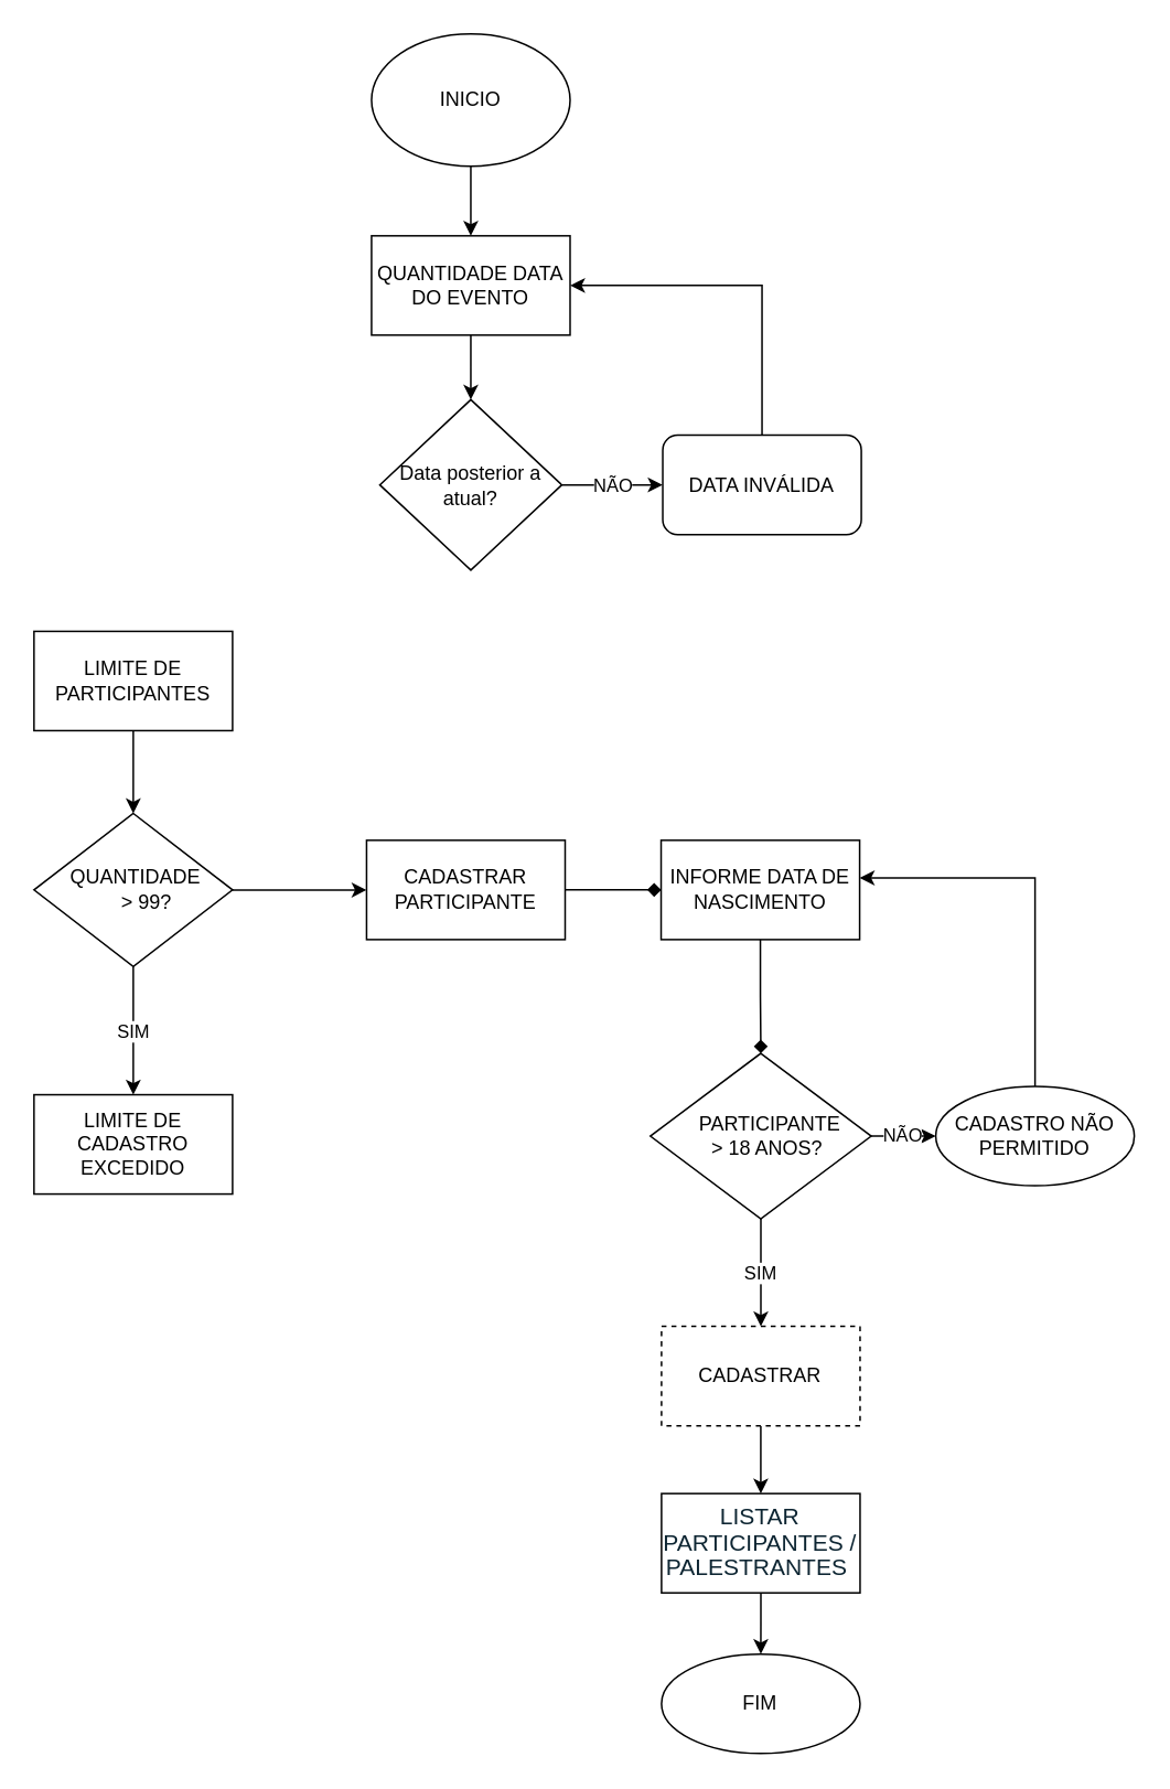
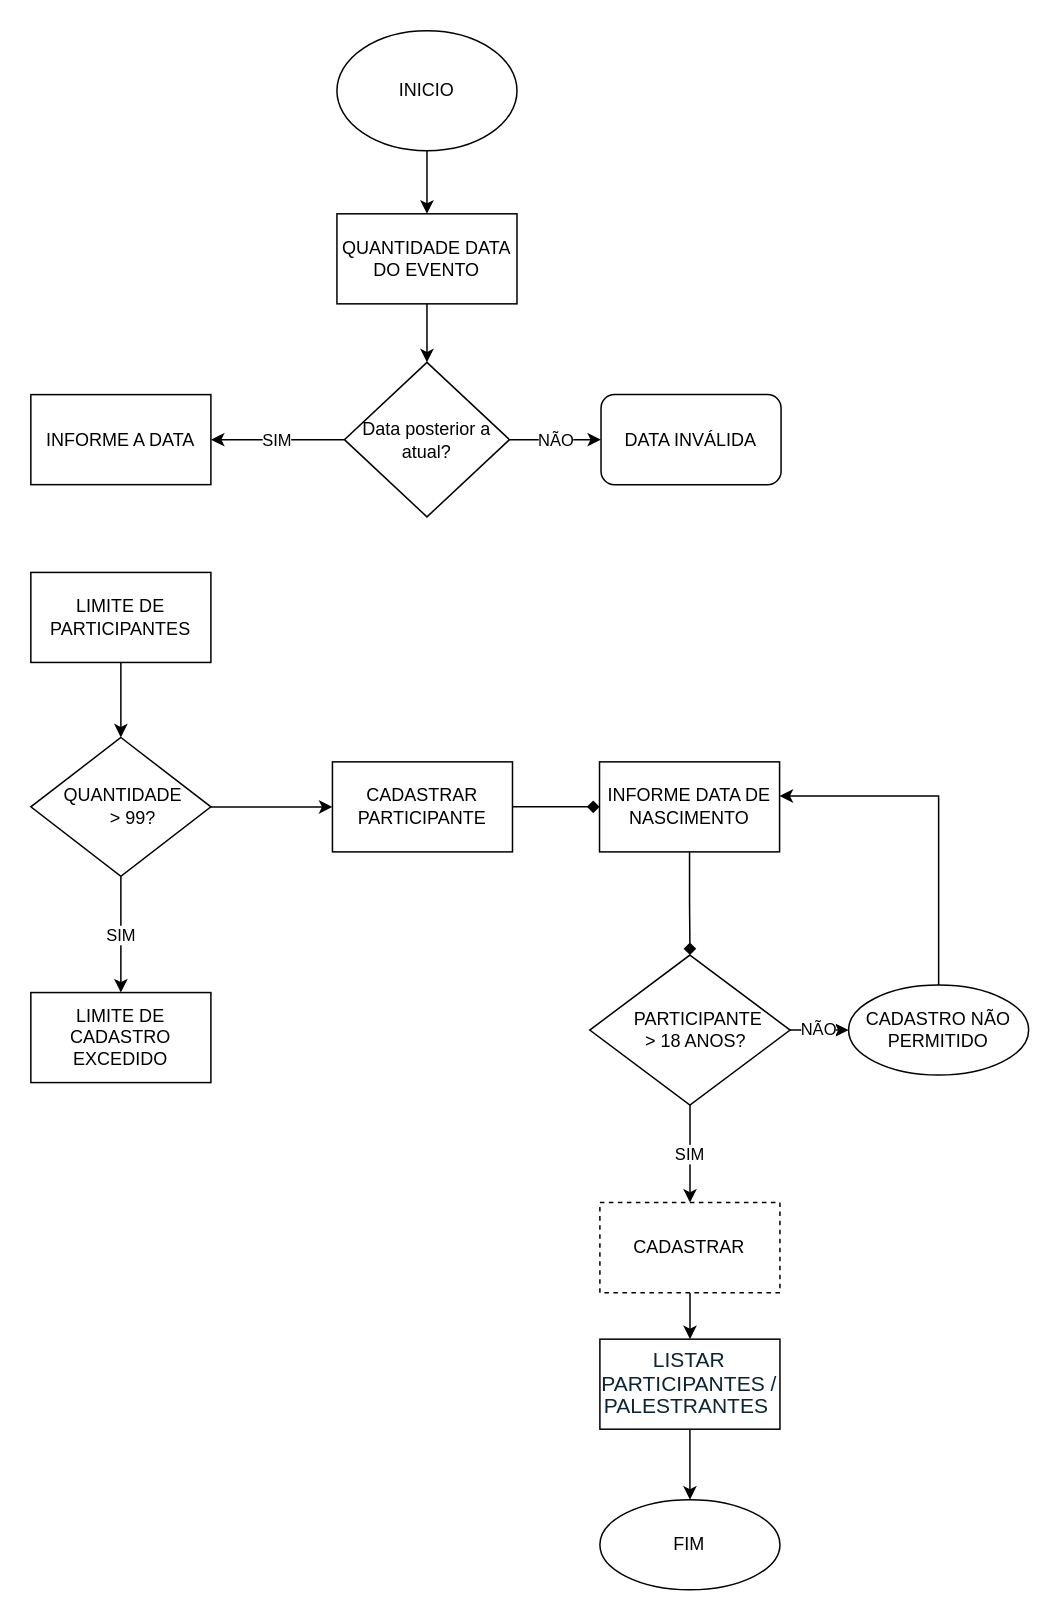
- <mxCell id="10" value="" style="edgeStyle=orthogonalEdgeStyle;rounded=0;orthogonalLoop=1;jettySize=auto;html=1;entryX=1;entryY=0.5;entryDx=0;entryDy=0;" edge="1" parent="1" source="11" target="5"><mxGeometry relative="1" as="geometry"><mxPoint x="460" y="171" as="targetPoint" /><Array as="points"><mxPoint x="460" y="172" /></Array></mxGeometry></mxCell>
+ <mxCell id="9" value="INFORME A DATA" style="whiteSpace=wrap;html=1;" vertex="1" parent="1"><mxGeometry x="20" y="262.5" width="120" height="60" as="geometry" /></mxCell>
+ <mxCell id="6" value="SIM" style="edgeStyle=orthogonalEdgeStyle;rounded=0;orthogonalLoop=1;jettySize=auto;html=1;" edge="1" parent="1" source="8" target="9"><mxGeometry relative="1" as="geometry" /></mxCell>
- <mxCell id="30" value="&lt;span style=&quot;font-size: 10.5pt; line-height: 107%; font-family: Arial, sans-serif; color: rgb(13, 37, 50);&quot;&gt;LISTAR PARTICIPANTES / PALESTRANTES&amp;nbsp;&lt;/span&gt;" style="whiteSpace=wrap;html=1;" vertex="1" parent="1"><mxGeometry x="399.25" y="902" width="120" height="60" as="geometry" /></mxCell>
+ <mxCell id="30" value="&lt;span style=&quot;font-size: 10.5pt; line-height: 107%; font-family: Arial, sans-serif; color: rgb(13, 37, 50);&quot;&gt;LISTAR PARTICIPANTES / PALESTRANTES&amp;nbsp;&lt;/span&gt;" style="whiteSpace=wrap;html=1;" vertex="1" parent="1"><mxGeometry x="399.25" y="892" width="120" height="60" as="geometry" /></mxCell>
